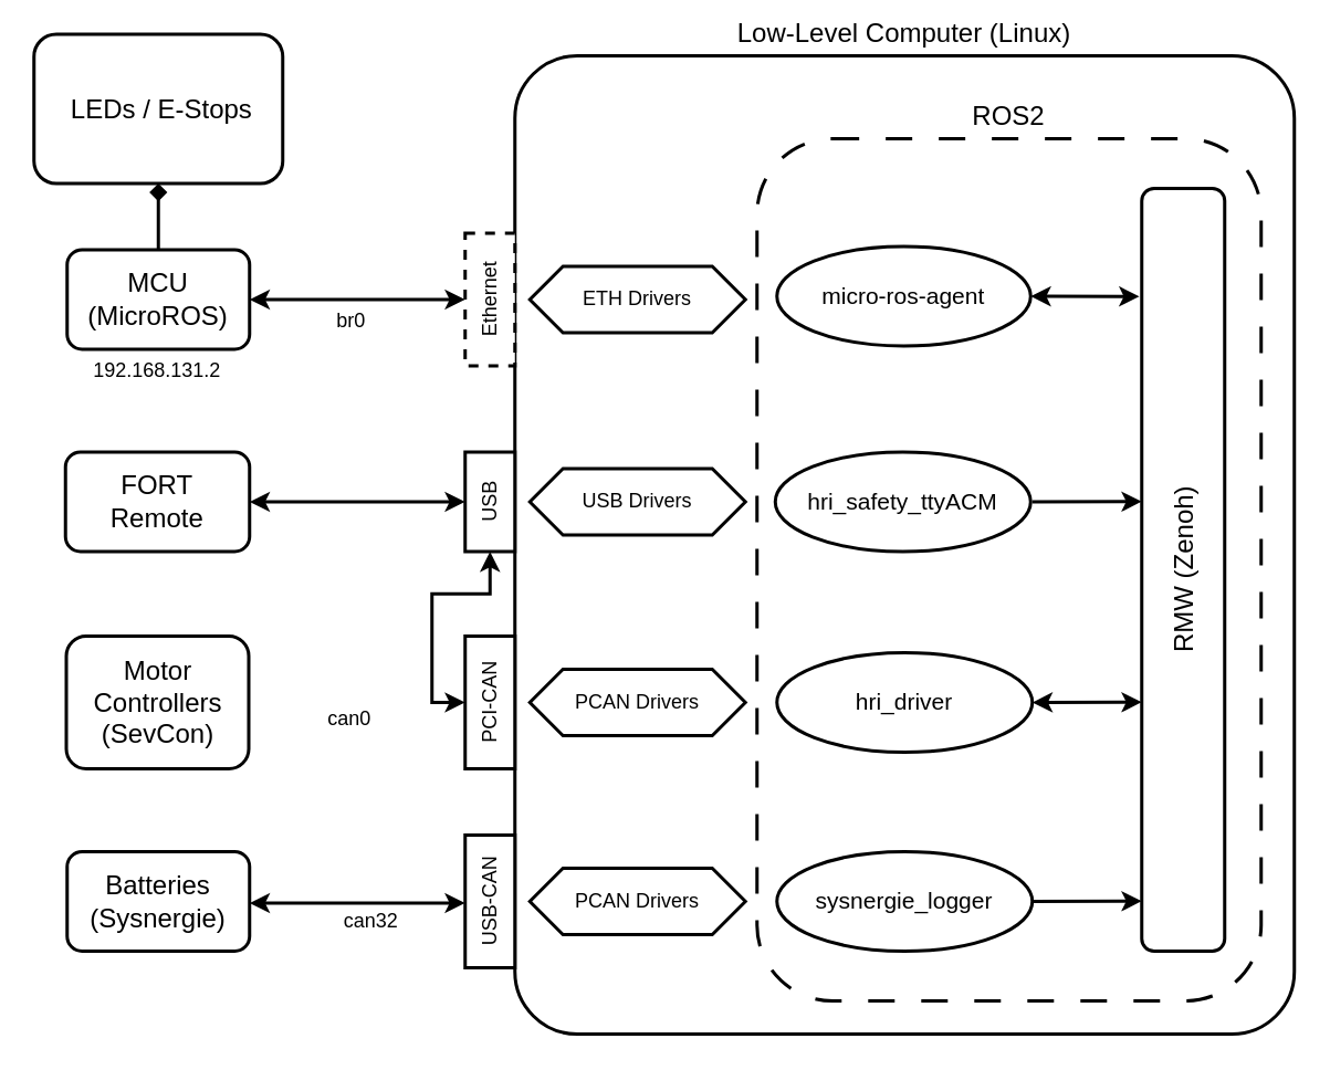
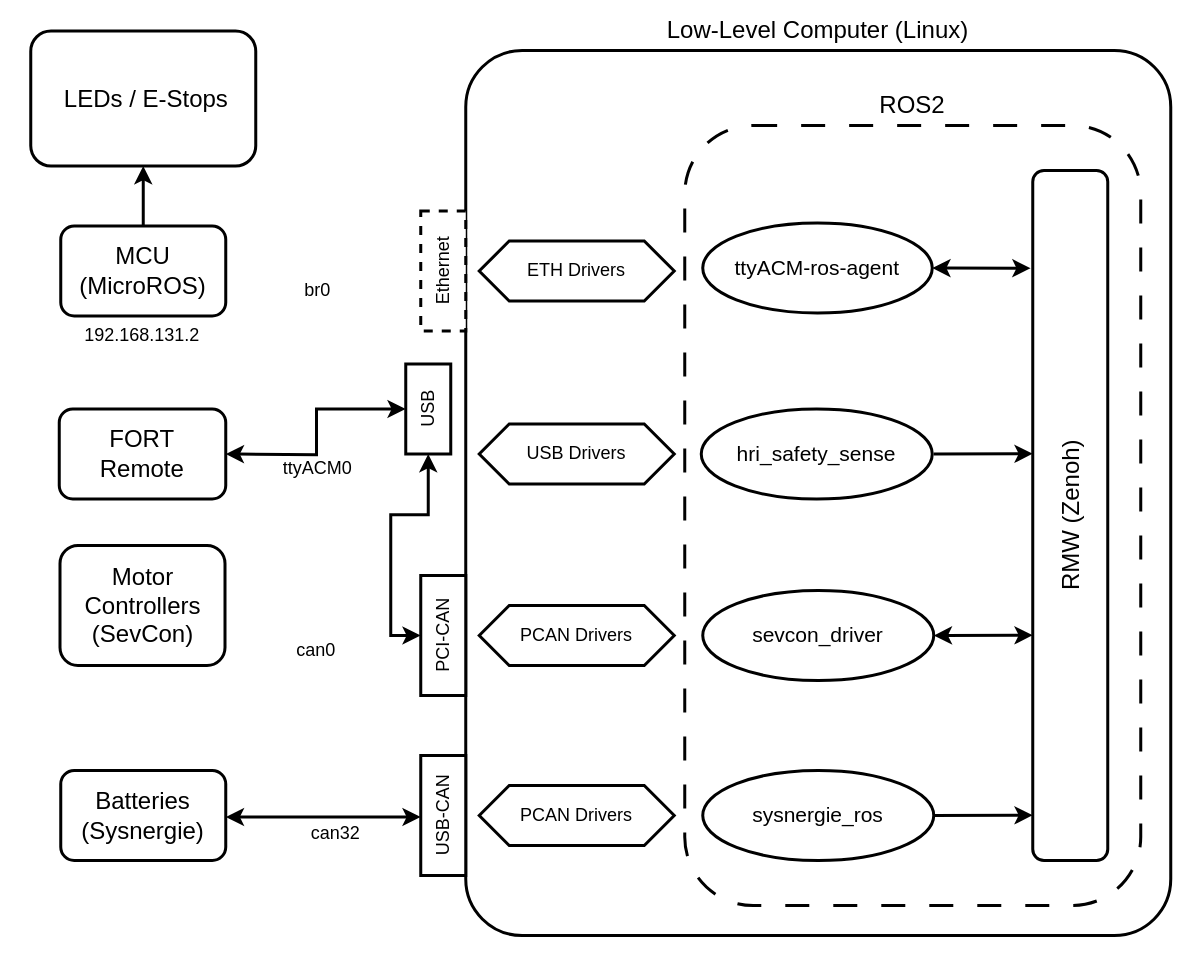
- <mxCell id="4" value="" style="edgeStyle=orthogonalEdgeStyle;rounded=0;orthogonalLoop=1;jettySize=auto;html=1;strokeWidth=2;endArrow=diamond;" parent="1" source="5" target="7" edge="1"><mxGeometry relative="1" as="geometry" /></mxCell>
+ <mxCell id="4" value="" style="edgeStyle=orthogonalEdgeStyle;rounded=0;orthogonalLoop=1;jettySize=auto;html=1;strokeWidth=2;" parent="1" source="5" target="7" edge="1"><mxGeometry relative="1" as="geometry" /></mxCell>
- <mxCell id="22" value="micro-ros-agent" style="ellipse;whiteSpace=wrap;html=1;strokeWidth=2;fontSize=14;" parent="1" vertex="1"><mxGeometry x="468" y="148" width="153" height="60" as="geometry" /></mxCell>
+ <mxCell id="22" value="ttyACM-ros-agent" style="ellipse;whiteSpace=wrap;html=1;strokeWidth=2;fontSize=14;" parent="1" vertex="1"><mxGeometry x="468" y="148" width="153" height="60" as="geometry" /></mxCell>
- <mxCell id="8" style="edgeStyle=orthogonalEdgeStyle;rounded=0;orthogonalLoop=1;jettySize=auto;html=1;exitX=0;exitY=0.5;exitDx=0;exitDy=0;entryX=1;entryY=0.5;entryDx=0;entryDy=0;startArrow=classic;startFill=1;fillColor=#fff2cc;strokeColor=light-dark(#000000, #6d5100);strokeWidth=2;" parent="1" source="9" target="5" edge="1"><mxGeometry relative="1" as="geometry" /></mxCell>
- <mxCell id="33" value="USB" style="rounded=0;whiteSpace=wrap;html=1;strokeWidth=2;horizontal=0;spacingTop=0;spacingLeft=0;" parent="1" vertex="1"><mxGeometry x="280" y="272" width="30" height="60" as="geometry" /></mxCell>
+ <mxCell id="33" value="USB" style="rounded=0;whiteSpace=wrap;html=1;strokeWidth=2;horizontal=0;spacingTop=0;spacingLeft=0;" parent="1" vertex="1"><mxGeometry x="270" y="242" width="30" height="60" as="geometry" /></mxCell>
- <mxCell id="31" value="hri_safety_ttyACM" style="ellipse;whiteSpace=wrap;html=1;strokeWidth=2;fontSize=14;" parent="1" vertex="1"><mxGeometry x="467" y="272" width="154" height="60" as="geometry" /></mxCell>
+ <mxCell id="31" value="hri_safety_sense" style="ellipse;whiteSpace=wrap;html=1;strokeWidth=2;fontSize=14;" parent="1" vertex="1"><mxGeometry x="467" y="272" width="154" height="60" as="geometry" /></mxCell>
+ <mxCell id="30" value="ttyACM0" style="text;html=1;align=center;verticalAlign=middle;whiteSpace=wrap;rounded=0;" parent="1" vertex="1"><mxGeometry x="169" y="297" width="85" height="30" as="geometry" /></mxCell>
- <mxCell id="6" value="&lt;font style=&quot;font-size: 16px;&quot;&gt;Motor Controllers&lt;br&gt;(SevCon)&lt;/font&gt;" style="rounded=1;whiteSpace=wrap;html=1;strokeWidth=2;" parent="1" vertex="1"><mxGeometry x="39.5" y="383" width="110" height="80" as="geometry" /></mxCell>
+ <mxCell id="6" value="&lt;font style=&quot;font-size: 16px;&quot;&gt;Motor Controllers&lt;br&gt;(SevCon)&lt;/font&gt;" style="rounded=1;whiteSpace=wrap;html=1;strokeWidth=2;" parent="1" vertex="1"><mxGeometry x="39.5" y="363" width="110" height="80" as="geometry" /></mxCell>
- <mxCell id="24" value="hri_driver" style="ellipse;whiteSpace=wrap;html=1;strokeWidth=2;fontSize=14;" parent="1" vertex="1"><mxGeometry x="468" y="393" width="154" height="60" as="geometry" /></mxCell>
+ <mxCell id="24" value="sevcon_driver" style="ellipse;whiteSpace=wrap;html=1;strokeWidth=2;fontSize=14;" parent="1" vertex="1"><mxGeometry x="468" y="393" width="154" height="60" as="geometry" /></mxCell>
- <mxCell id="26" value="sysnergie_logger" style="ellipse;whiteSpace=wrap;html=1;strokeWidth=2;fontSize=14;" parent="1" vertex="1"><mxGeometry x="468" y="513" width="154" height="60" as="geometry" /></mxCell>
+ <mxCell id="26" value="sysnergie_ros" style="ellipse;whiteSpace=wrap;html=1;strokeWidth=2;fontSize=14;" parent="1" vertex="1"><mxGeometry x="468" y="513" width="154" height="60" as="geometry" /></mxCell>
